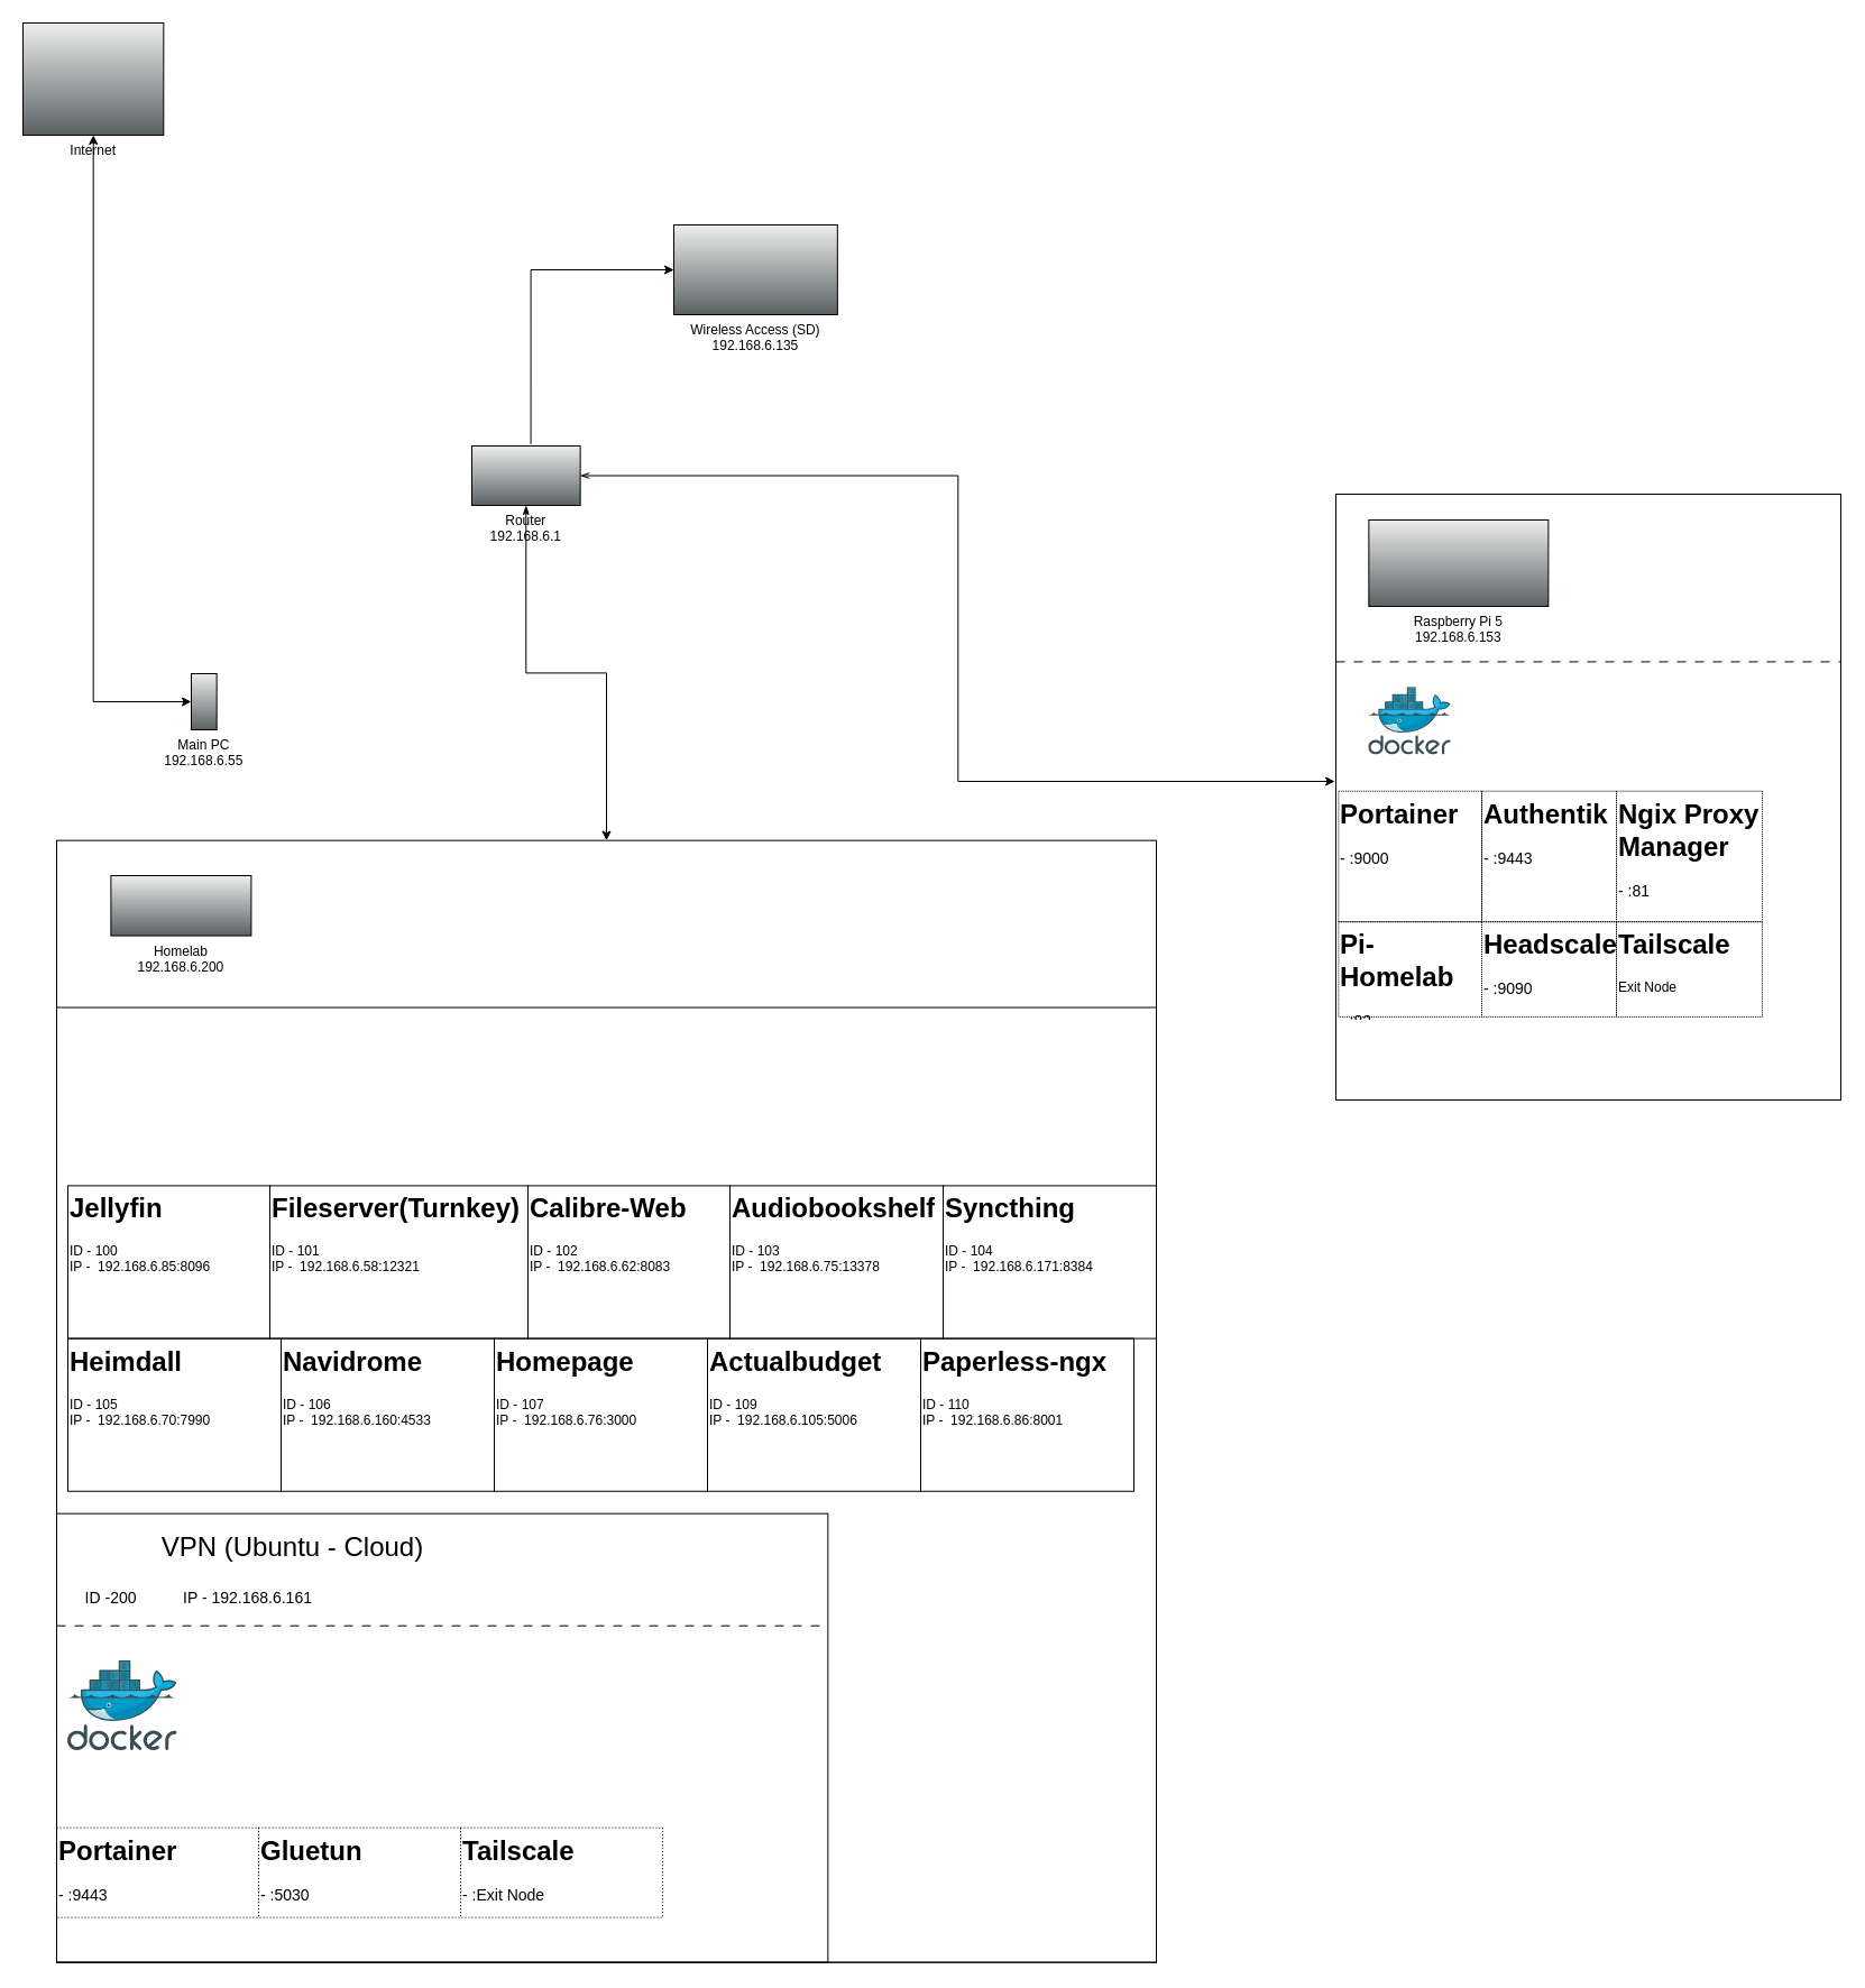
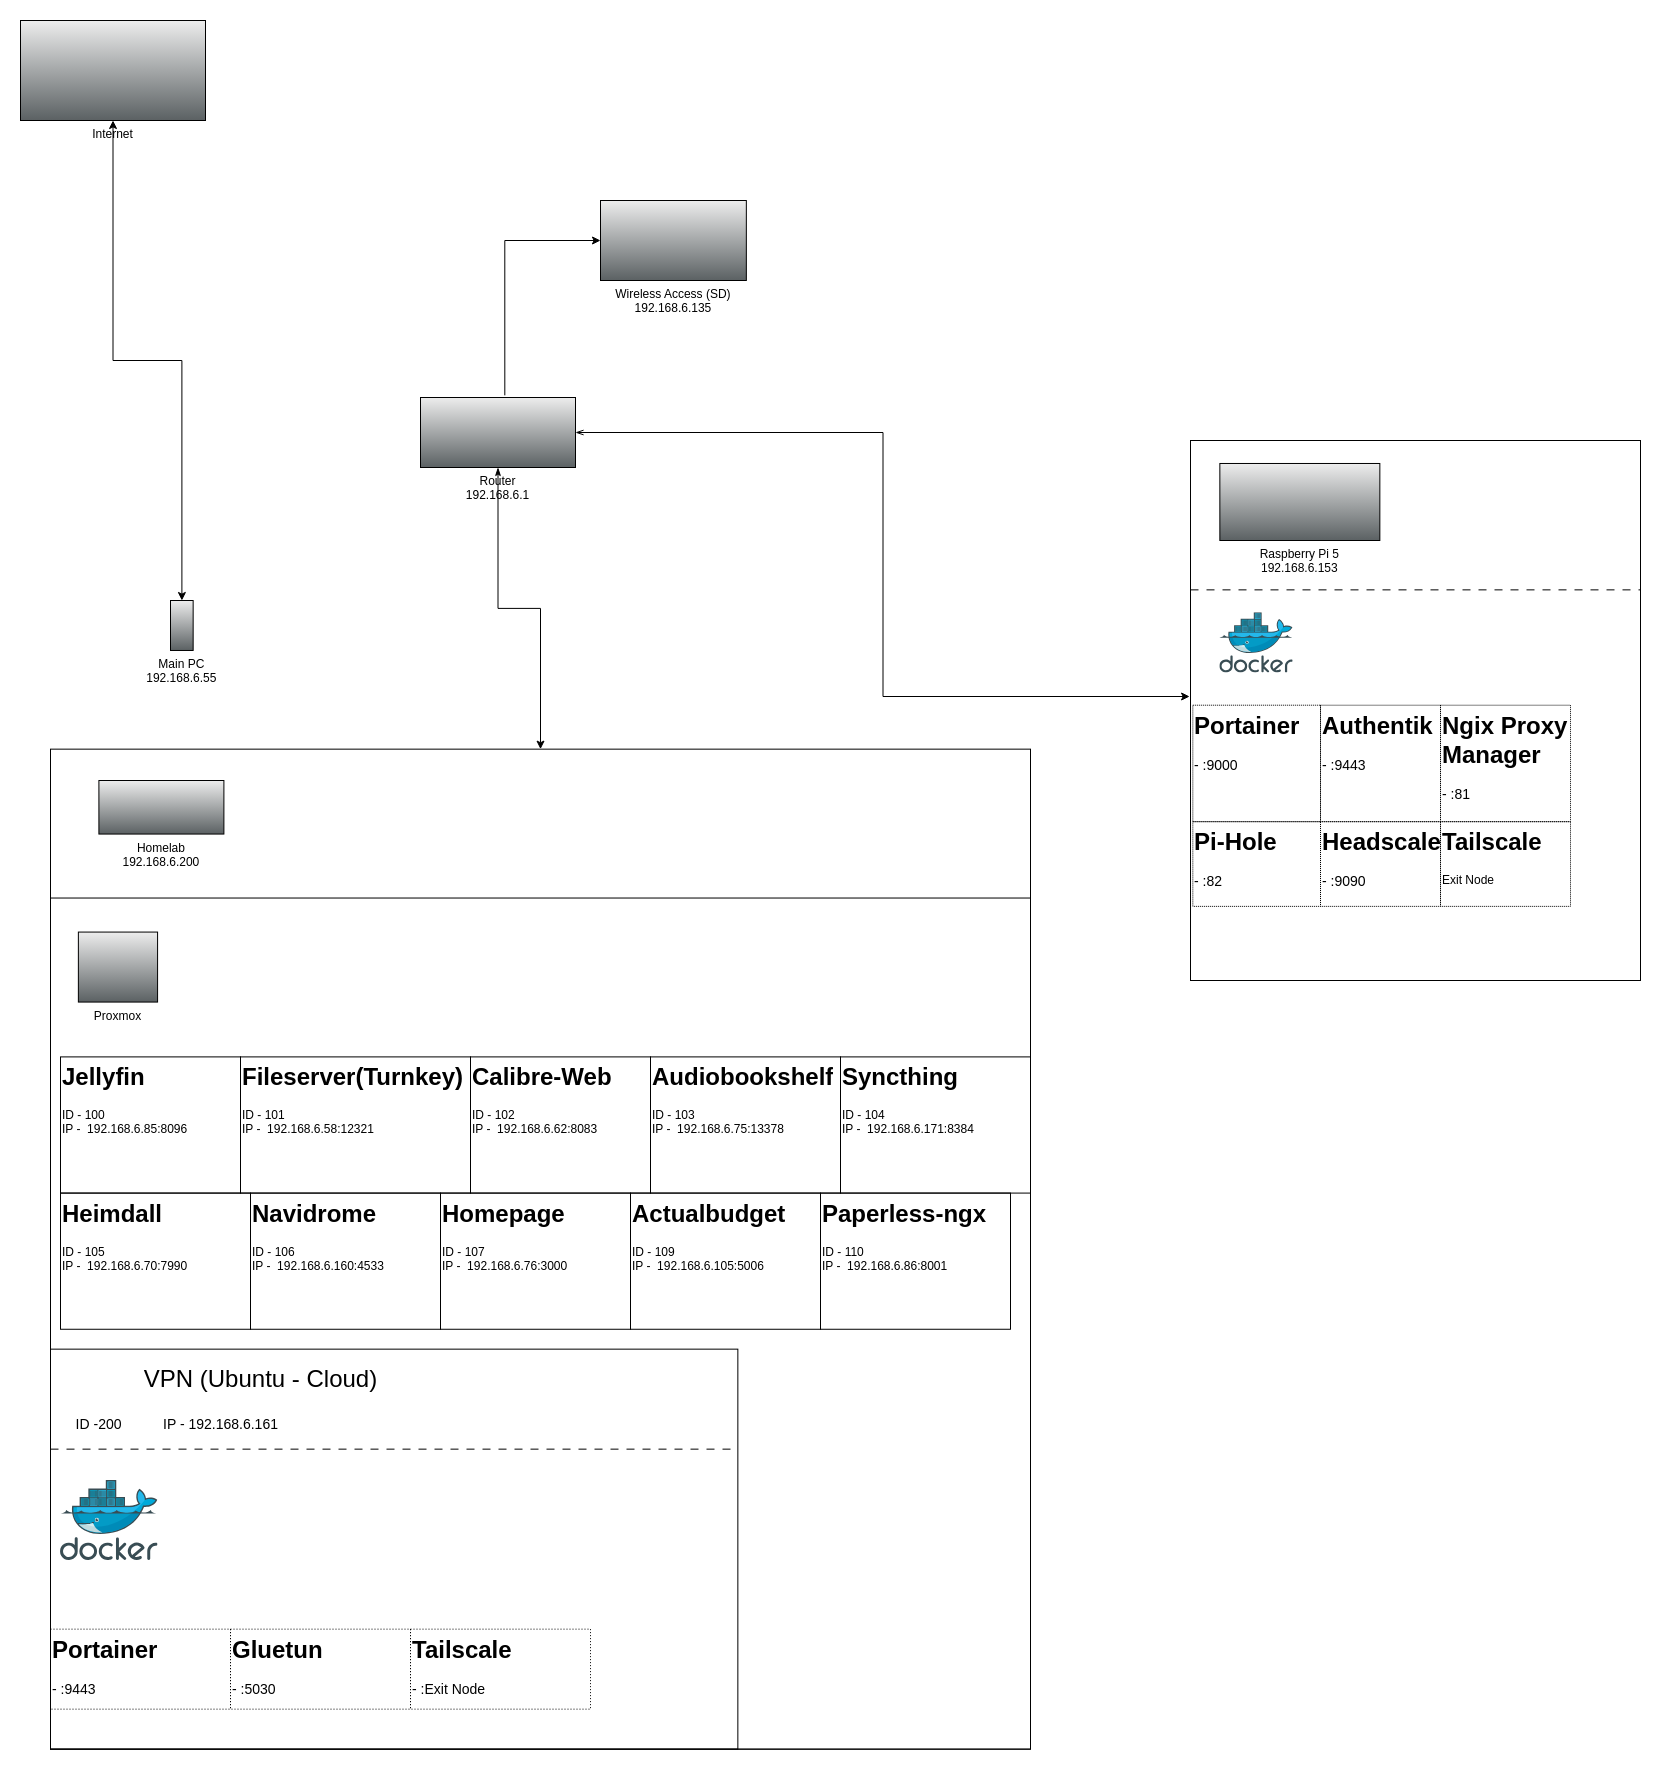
- <mxCell id="2" value="Internet&#10;" style="shape=mxgraph.networks2.icon;aspect=fixed;fillColor=#EDEDED;strokeColor=#000000;gradientColor=#5B6163;network2IconShadow=1;network2bgFillColor=none;network2Icon=mxgraph.networks2.internet;network2IconXOffset=0.001;network2IconYOffset=0.004;network2IconW=0.968;network2IconH=0.772;labelPosition=center;verticalLabelPosition=bottom;align=center;verticalAlign=top;" vertex="1" parent="1"><mxGeometry x="20" y="20" width="125.32" height="100" as="geometry" /></mxCell>
+ <mxCell id="2" value="Internet&#10;" style="shape=mxgraph.networks2.icon;aspect=fixed;fillColor=#EDEDED;strokeColor=#000000;gradientColor=#5B6163;network2IconShadow=1;network2bgFillColor=none;network2Icon=mxgraph.networks2.internet;network2IconXOffset=0.001;network2IconYOffset=0.004;network2IconW=0.968;network2IconH=0.772;labelPosition=center;verticalLabelPosition=bottom;align=center;verticalAlign=top;" vertex="1" parent="1"><mxGeometry x="20" y="20" width="185" height="100" as="geometry" /></mxCell>
- <mxCell id="4" value="Router&#10;192.168.6.1" style="fillColorStyles=neutralFill;neutralFill=#9DA6A8;shape=mxgraph.networks2.icon;aspect=fixed;fillColor=#EDEDED;strokeColor=#000000;gradientColor=#5B6163;network2IconShadow=1;network2bgFillColor=none;network2Icon=mxgraph.networks2.router;network2IconXOffset=0.0;network2IconYOffset=-0.114;network2IconW=1;network2IconH=0.548;labelPosition=center;verticalLabelPosition=bottom;align=center;verticalAlign=top;" vertex="1" parent="1"><mxGeometry x="420" y="397" width="96.63" height="53" as="geometry" /></mxCell>
+ <mxCell id="4" value="Router&#10;192.168.6.1" style="fillColorStyles=neutralFill;neutralFill=#9DA6A8;shape=mxgraph.networks2.icon;aspect=fixed;fillColor=#EDEDED;strokeColor=#000000;gradientColor=#5B6163;network2IconShadow=1;network2bgFillColor=none;network2Icon=mxgraph.networks2.router;network2IconXOffset=0.0;network2IconYOffset=-0.114;network2IconW=1;network2IconH=0.548;labelPosition=center;verticalLabelPosition=bottom;align=center;verticalAlign=top;" vertex="1" parent="1"><mxGeometry x="420" y="397" width="155" height="70" as="geometry" /></mxCell>
- <mxCell id="14" value="&lt;h1 style=&quot;margin-top: 0px;&quot;&gt;Pi-Homelab&lt;/h1&gt;&lt;p&gt;&lt;font style=&quot;font-size: 14px;&quot;&gt;- :82&lt;/font&gt;&lt;/p&gt;" style="text;html=1;whiteSpace=wrap;overflow=hidden;rounded=0;strokeColor=default;dashed=1;dashPattern=1 1;" vertex="1" parent="8"><mxGeometry x="2.34" y="381.176" width="127.66" height="84.706" as="geometry" /></mxCell>
+ <mxCell id="14" value="&lt;h1 style=&quot;margin-top: 0px;&quot;&gt;Pi-Hole&lt;/h1&gt;&lt;p&gt;&lt;font style=&quot;font-size: 14px;&quot;&gt;- :82&lt;/font&gt;&lt;/p&gt;" style="text;html=1;whiteSpace=wrap;overflow=hidden;rounded=0;strokeColor=default;dashed=1;dashPattern=1 1;" vertex="1" parent="8"><mxGeometry x="2.34" y="381.176" width="127.66" height="84.706" as="geometry" /></mxCell>
+ <mxCell id="21" value="Proxmox" style="shape=mxgraph.networks2.icon;aspect=fixed;fillColor=#EDEDED;strokeColor=#000000;gradientColor=#5B6163;network2IconShadow=1;network2bgFillColor=none;network2Icon=mxgraph.networks2.load_balancer;network2IconW=0.86;network2IconH=0.76;labelPosition=center;verticalLabelPosition=bottom;align=center;verticalAlign=top;" vertex="1" parent="19"><mxGeometry x="27.87" y="181.573" width="79.21" height="70" as="geometry" /></mxCell>
